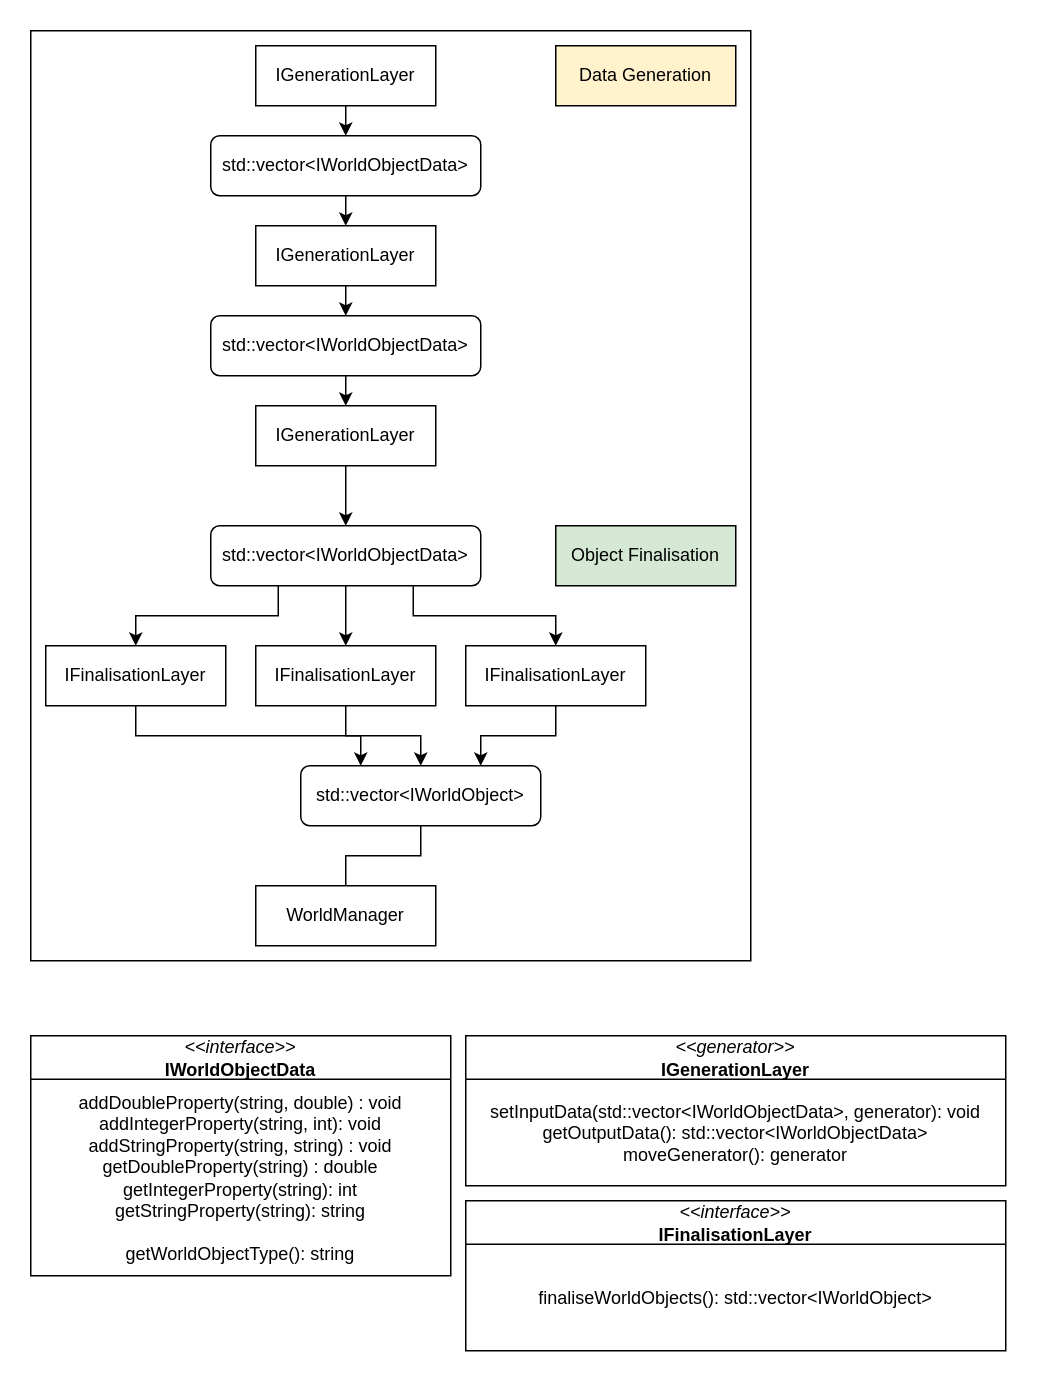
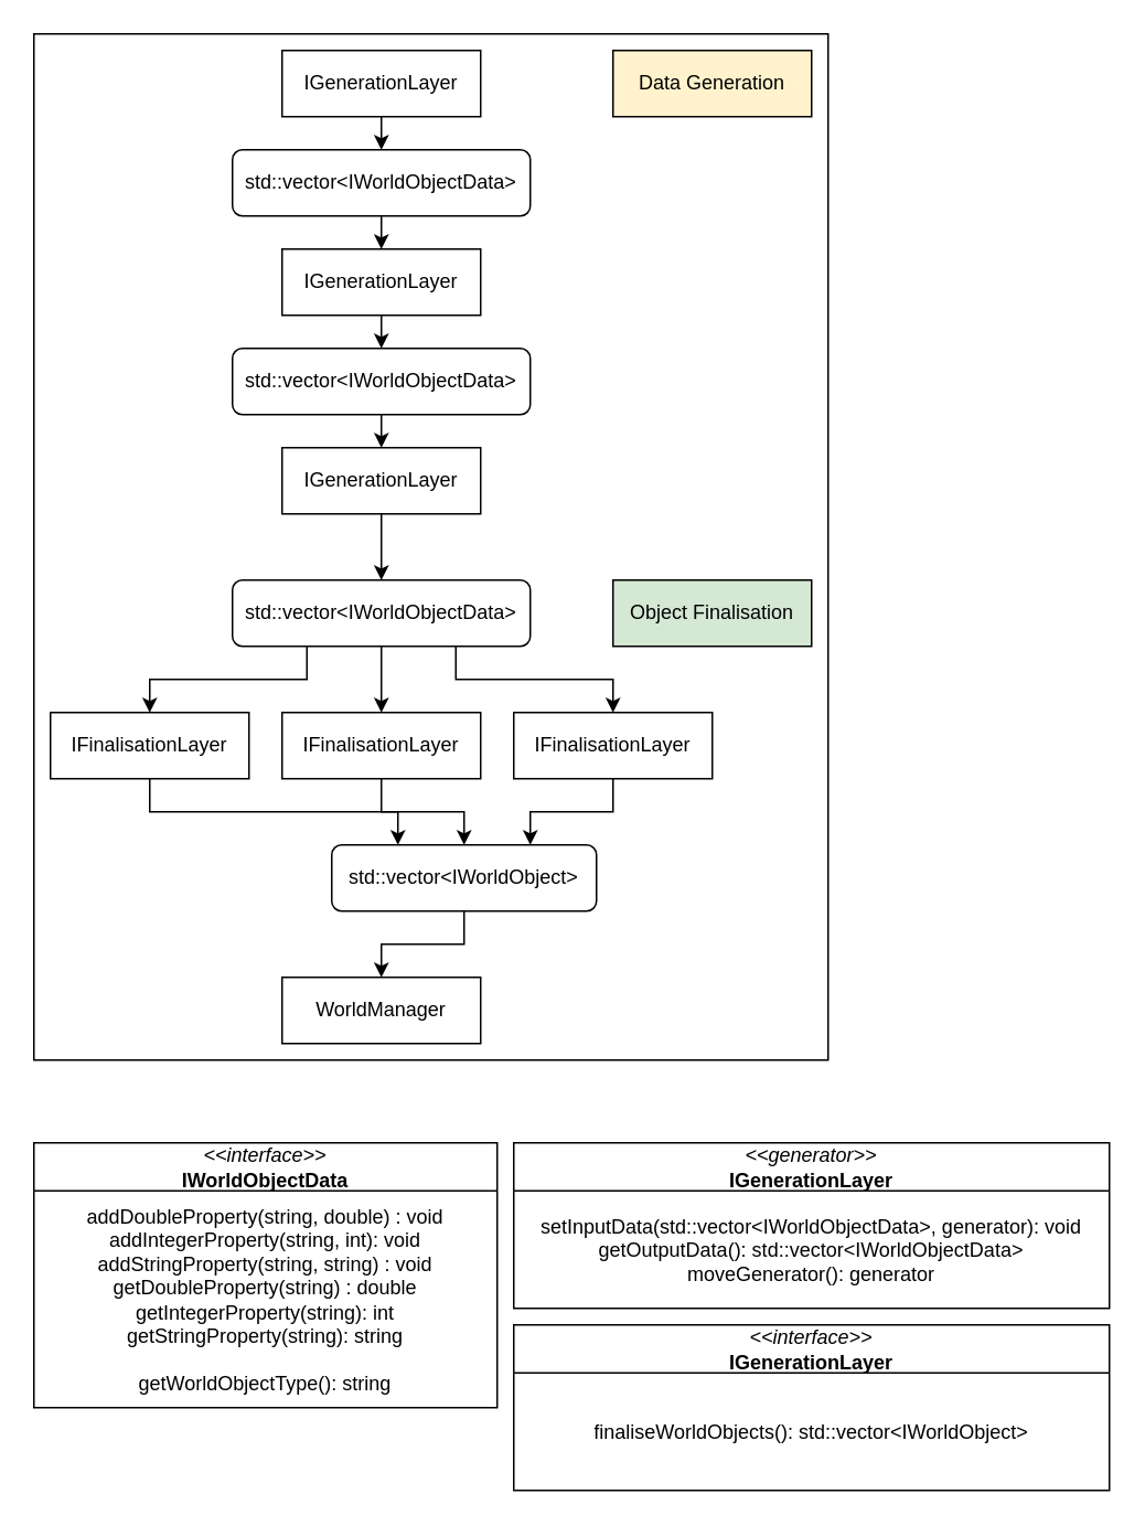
- <mxCell id="25" style="edgeStyle=orthogonalEdgeStyle;rounded=0;orthogonalLoop=1;jettySize=auto;html=1;exitX=0.5;exitY=1;exitDx=0;exitDy=0;entryX=0.5;entryY=0;entryDx=0;entryDy=0;endArrow=none;" edge="1" parent="1" source="26" target="27"><mxGeometry relative="1" as="geometry" /></mxCell>
+ <mxCell id="25" style="edgeStyle=orthogonalEdgeStyle;rounded=0;orthogonalLoop=1;jettySize=auto;html=1;exitX=0.5;exitY=1;exitDx=0;exitDy=0;entryX=0.5;entryY=0;entryDx=0;entryDy=0;" edge="1" parent="1" source="26" target="27"><mxGeometry relative="1" as="geometry" /></mxCell>
- <mxCell id="32" value="&lt;i style=&quot;font-weight: normal;&quot;&gt;&amp;lt;&amp;lt;interface&amp;gt;&amp;gt;&lt;/i&gt;&lt;br&gt;IFinalisationLayer" style="swimlane;fontStyle=1;align=center;verticalAlign=middle;childLayout=stackLayout;horizontal=1;startSize=29;horizontalStack=0;resizeParent=1;resizeParentMax=0;resizeLast=0;collapsible=0;marginBottom=0;html=1;whiteSpace=wrap;" vertex="1" parent="1"><mxGeometry x="310" y="800" width="360" height="100" as="geometry" /></mxCell>
+ <mxCell id="32" value="&lt;i style=&quot;font-weight: normal;&quot;&gt;&amp;lt;&amp;lt;interface&amp;gt;&amp;gt;&lt;/i&gt;&lt;br&gt;IGenerationLayer" style="swimlane;fontStyle=1;align=center;verticalAlign=middle;childLayout=stackLayout;horizontal=1;startSize=29;horizontalStack=0;resizeParent=1;resizeParentMax=0;resizeLast=0;collapsible=0;marginBottom=0;html=1;whiteSpace=wrap;" vertex="1" parent="1"><mxGeometry x="310" y="800" width="360" height="100" as="geometry" /></mxCell>
